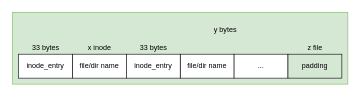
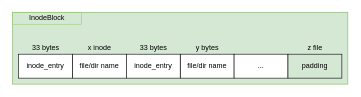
+ <mxCell id="4" value="InodeBlock" style="text;html=1;fillColor=none;align=center;verticalAlign=middle;whiteSpace=wrap;rounded=0;strokeColor=#97D077;" parent="1" vertex="1"><mxGeometry x="20" y="20" width="115" height="20" as="geometry" /></mxCell>
- <mxCell id="13" value="y bytes" style="text;html=1;strokeColor=none;fillColor=none;align=center;verticalAlign=middle;whiteSpace=wrap;rounded=0;" vertex="1" parent="1"><mxGeometry x="337.5" y="40" width="75" height="20" as="geometry" /></mxCell>
+ <mxCell id="13" value="y bytes" style="text;html=1;strokeColor=none;fillColor=none;align=center;verticalAlign=middle;whiteSpace=wrap;rounded=0;" vertex="1" parent="1"><mxGeometry x="307.5" y="70" width="75" height="20" as="geometry" /></mxCell>
